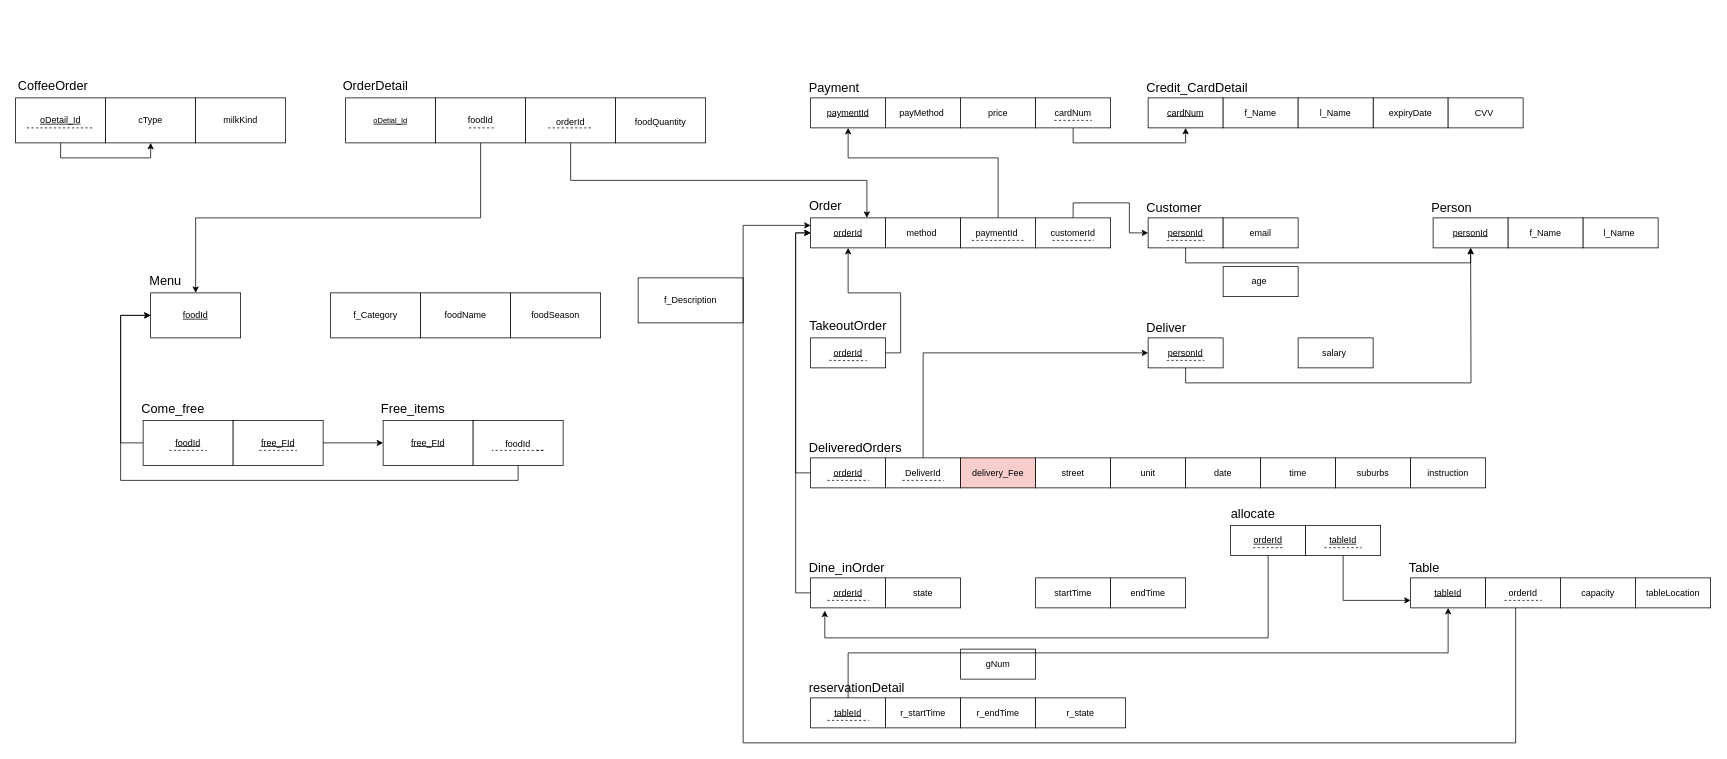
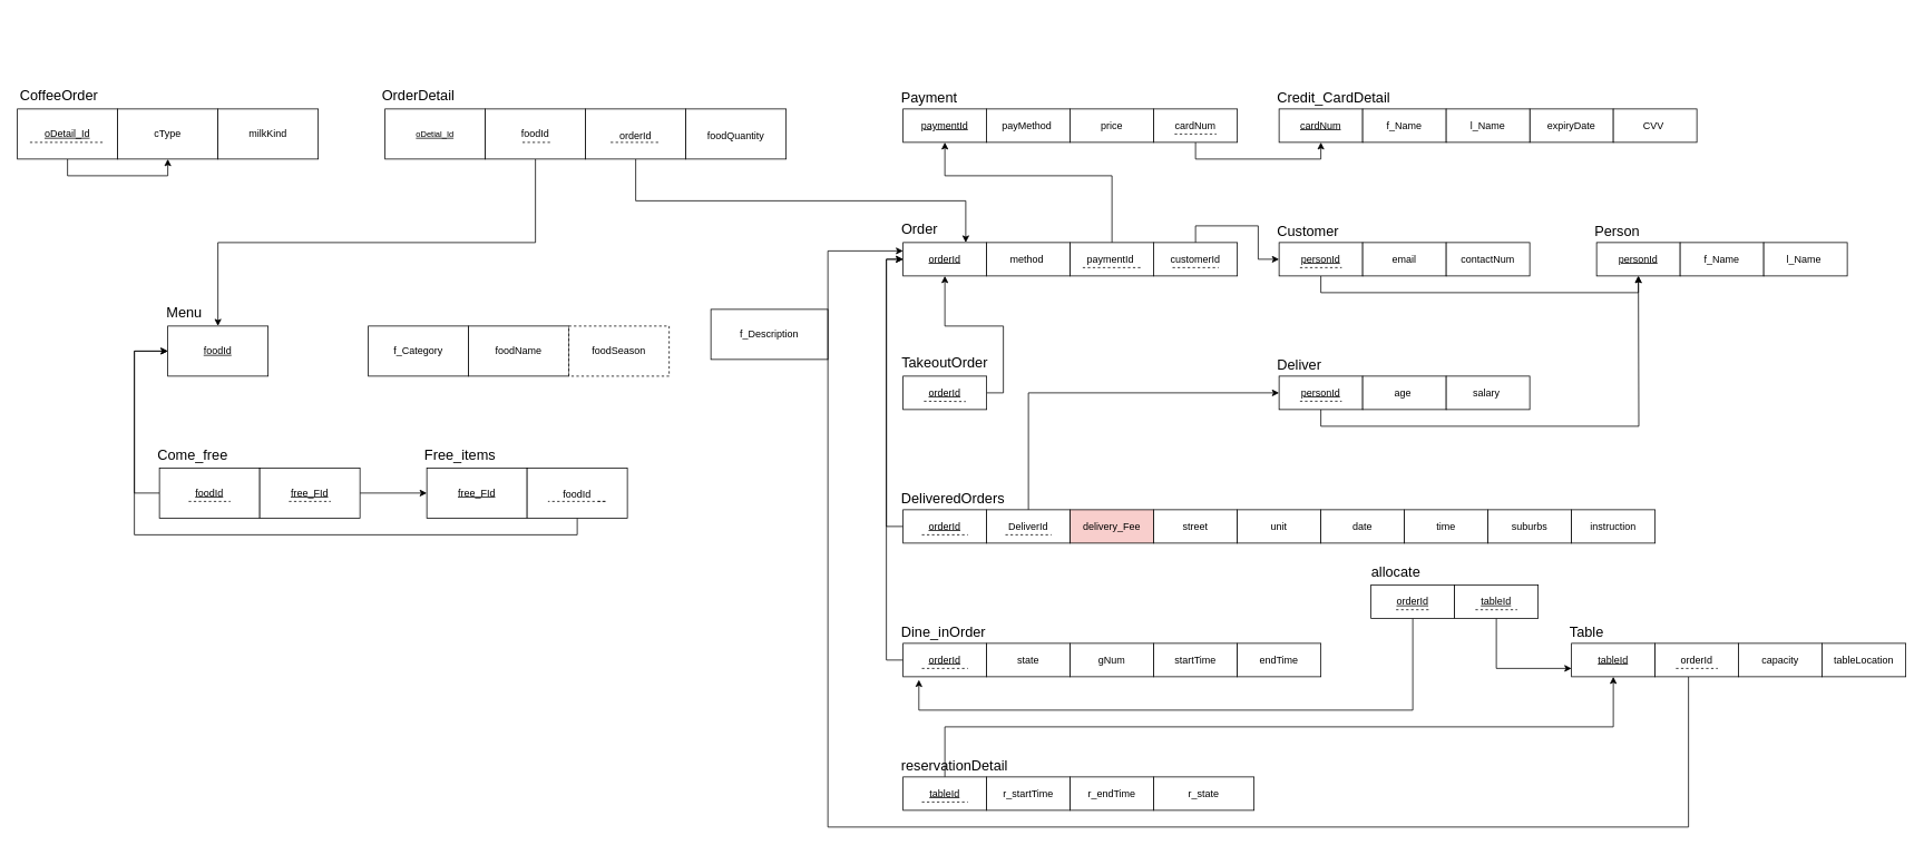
+ <mxCell id="62" value="contactNum" style="whiteSpace=wrap;html=1;align=center;" parent="1" vertex="1"><mxGeometry x="1730" y="290" width="100" height="40" as="geometry" /></mxCell>
- <mxCell id="80" value="age&amp;nbsp;" style="whiteSpace=wrap;html=1;align=center;" parent="1" vertex="1"><mxGeometry x="1630" y="355" width="100" height="40" as="geometry" /></mxCell>
+ <mxCell id="80" value="age&amp;nbsp;" style="whiteSpace=wrap;html=1;align=center;" parent="1" vertex="1"><mxGeometry x="1630" y="450" width="100" height="40" as="geometry" /></mxCell>
- <mxCell id="21" value="&lt;font style=&quot;font-size: 12px;&quot;&gt;foodSeason&lt;/font&gt;" style="rounded=0;whiteSpace=wrap;html=1;" parent="1" vertex="1"><mxGeometry x="680" y="390" width="120" height="60" as="geometry" /></mxCell>
+ <mxCell id="21" value="&lt;font style=&quot;font-size: 12px;&quot;&gt;foodSeason&lt;/font&gt;" style="rounded=0;whiteSpace=wrap;html=1;dashed=1;" parent="1" vertex="1"><mxGeometry x="680" y="390" width="120" height="60" as="geometry" /></mxCell>
- <mxCell id="111" value="gNum" style="whiteSpace=wrap;html=1;align=center;" parent="1" vertex="1"><mxGeometry x="1280" y="865" width="100" height="40" as="geometry" /></mxCell>
+ <mxCell id="111" value="gNum" style="whiteSpace=wrap;html=1;align=center;" parent="1" vertex="1"><mxGeometry x="1280" y="770" width="100" height="40" as="geometry" /></mxCell>
